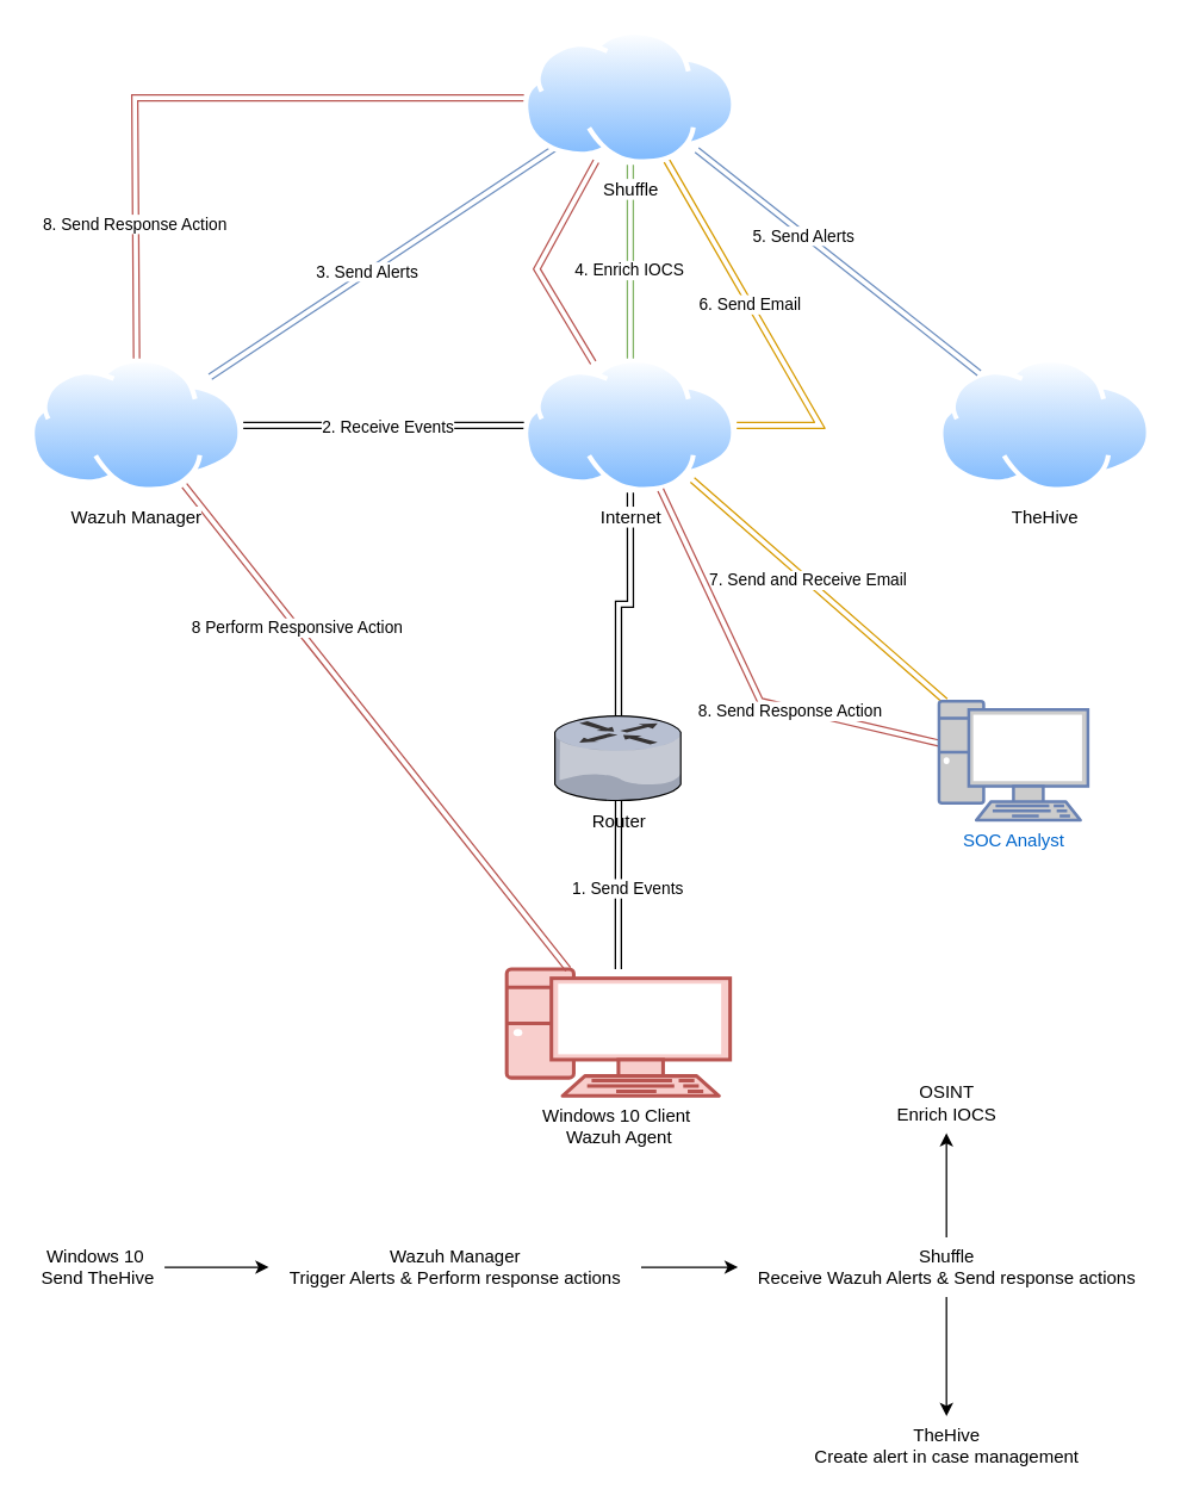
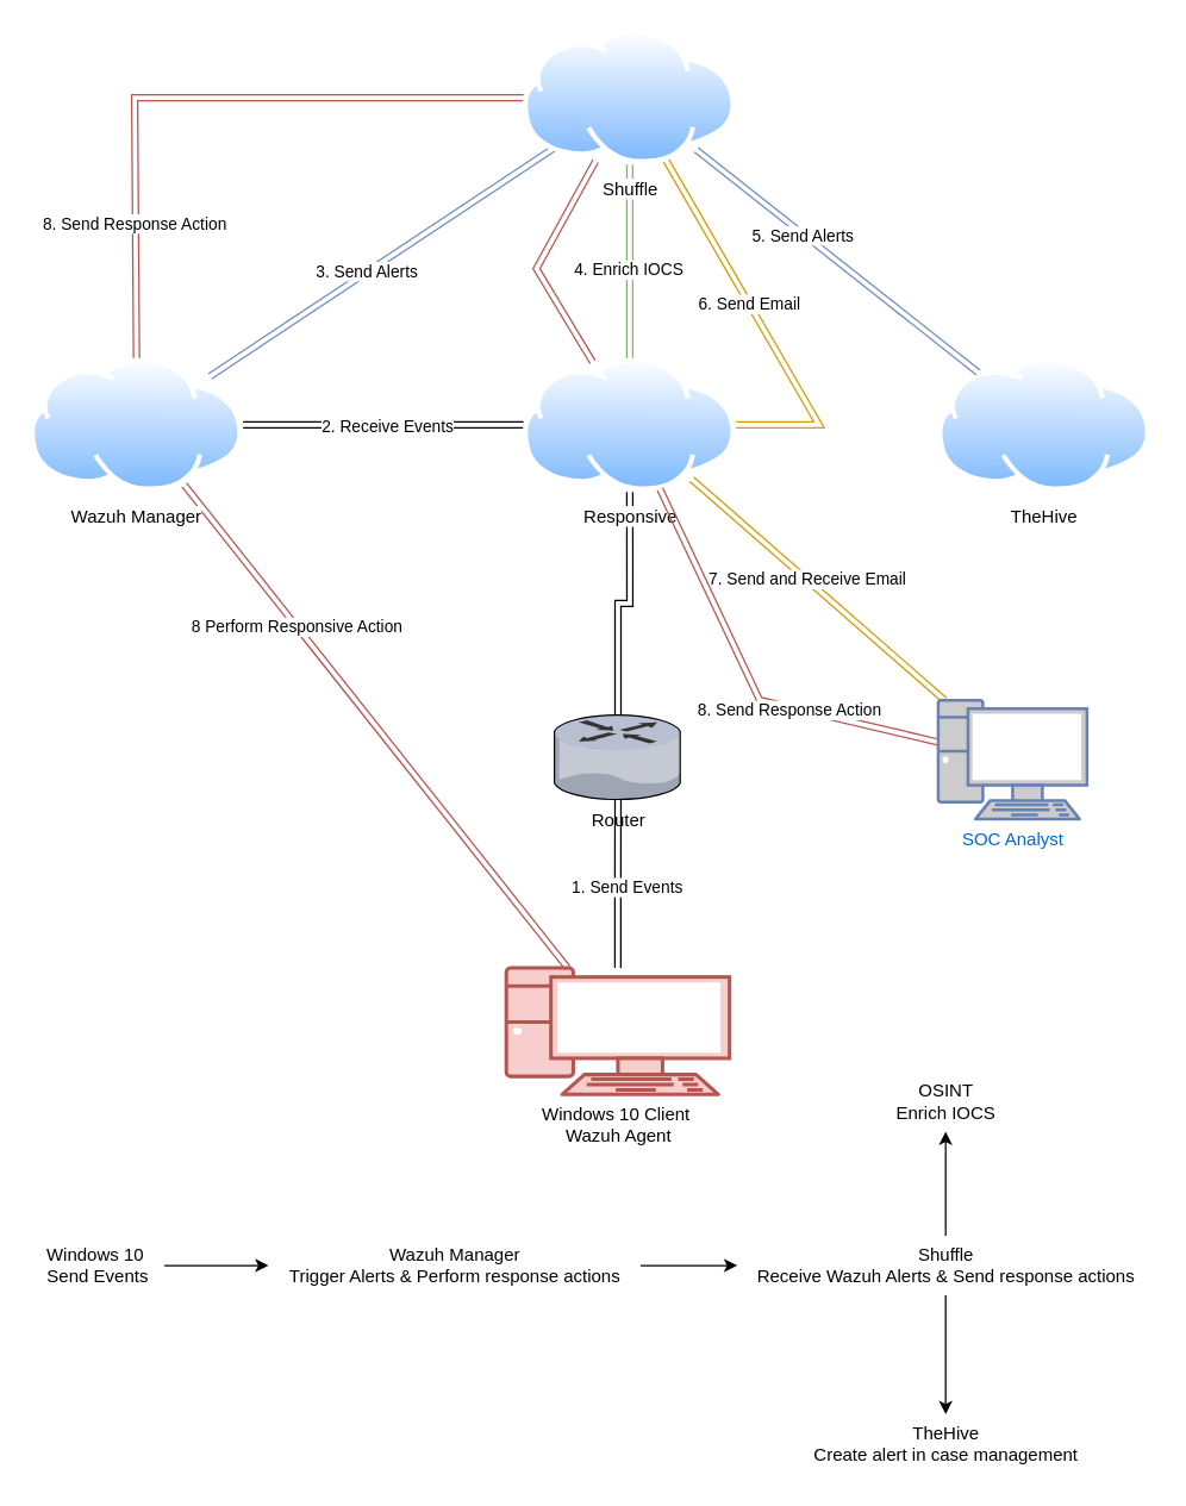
- <mxCell id="11" value="Internet" style="image;aspect=fixed;perimeter=ellipsePerimeter;html=1;align=center;shadow=0;dashed=0;spacingTop=3;image=img/lib/active_directory/internet_cloud.svg;" vertex="1" parent="1"><mxGeometry x="351.31" y="240" width="142.86" height="90" as="geometry" /></mxCell>
+ <mxCell id="11" value="Responsive" style="image;aspect=fixed;perimeter=ellipsePerimeter;html=1;align=center;shadow=0;dashed=0;spacingTop=3;image=img/lib/active_directory/internet_cloud.svg;" vertex="1" parent="1"><mxGeometry x="351.31" y="240" width="142.86" height="90" as="geometry" /></mxCell>
- <mxCell id="32" value="Windows 10&amp;nbsp;&lt;div&gt;Send TheHive&lt;/div&gt;" style="text;html=1;align=center;verticalAlign=middle;resizable=0;points=[];autosize=1;strokeColor=none;fillColor=none;" vertex="1" parent="1"><mxGeometry x="20" y="830" width="90" height="40" as="geometry" /></mxCell>
+ <mxCell id="32" value="Windows 10&amp;nbsp;&lt;div&gt;Send Events&lt;/div&gt;" style="text;html=1;align=center;verticalAlign=middle;resizable=0;points=[];autosize=1;strokeColor=none;fillColor=none;" vertex="1" parent="1"><mxGeometry x="20" y="830" width="90" height="40" as="geometry" /></mxCell>
